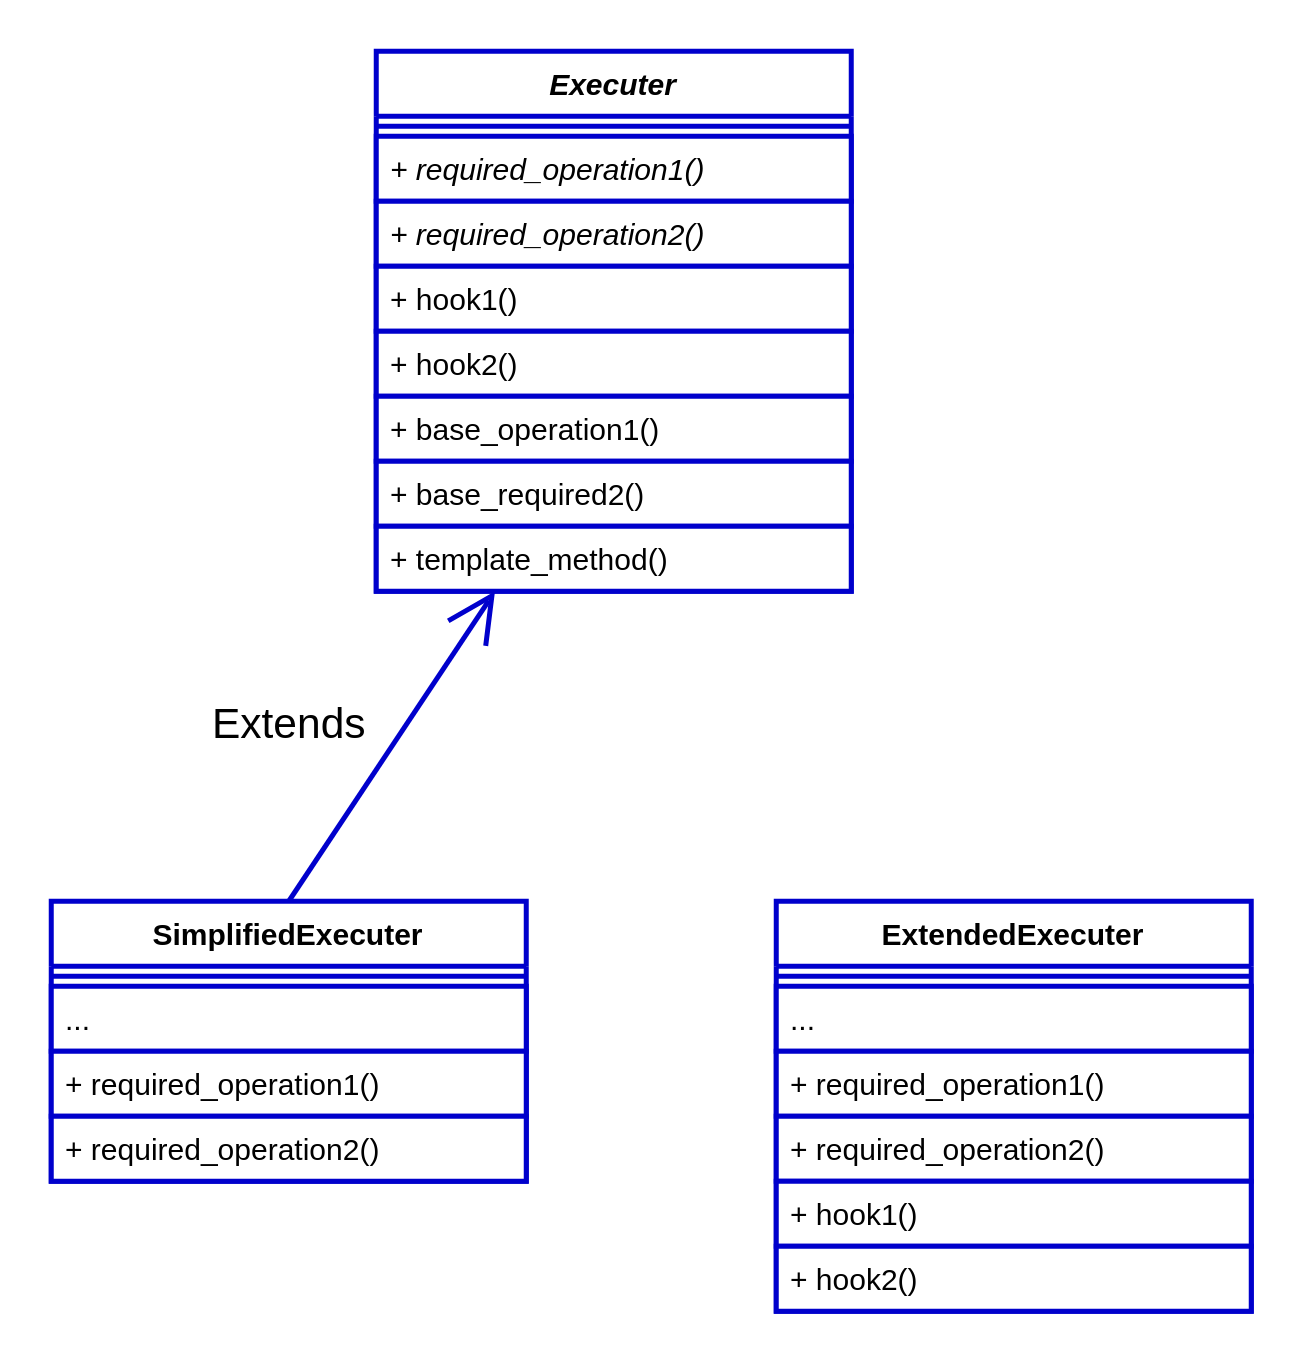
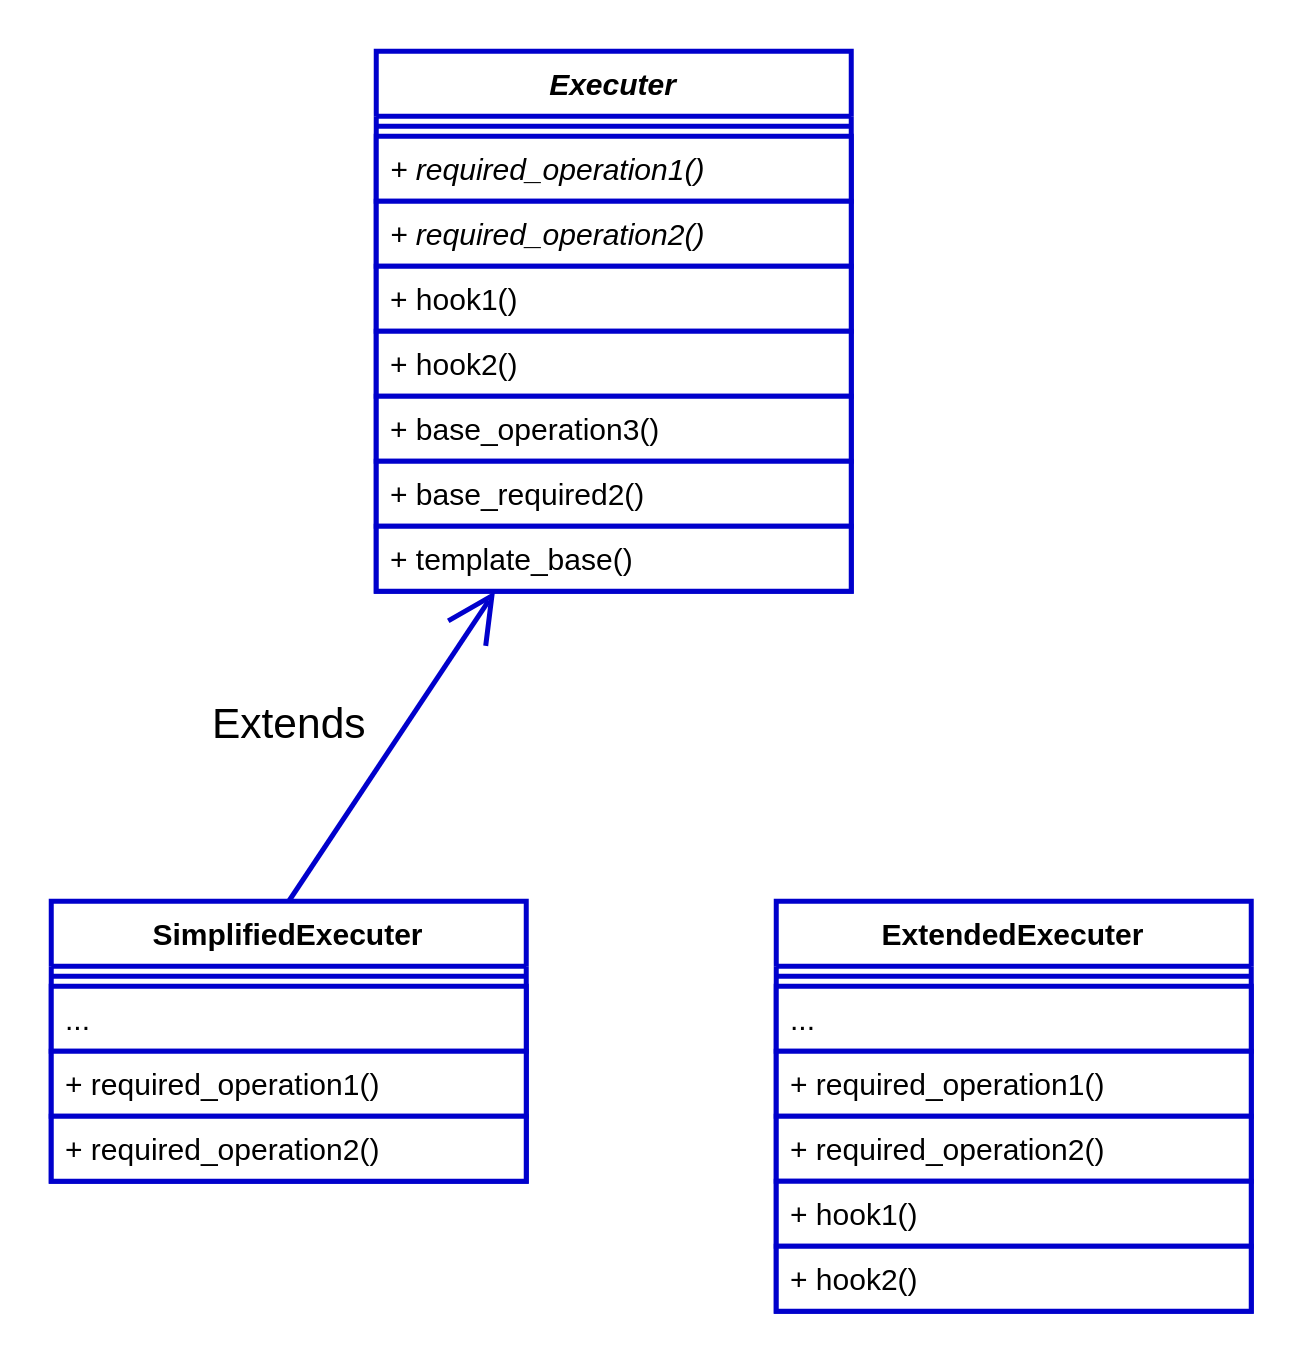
- <mxCell id="8" value="+ base_operation1()" style="text;align=left;verticalAlign=top;spacingLeft=4;spacingRight=4;overflow=hidden;rotatable=0;points=[[0,0.5],[1,0.5]];portConstraint=eastwest;fontColor=#000000;strokeColor=#0000CC;strokeWidth=2;fillColor=#FFFFFF;fontStyle=0" vertex="1" parent="2"><mxGeometry y="138" width="190" height="26" as="geometry" /></mxCell>
+ <mxCell id="8" value="+ base_operation3()" style="text;align=left;verticalAlign=top;spacingLeft=4;spacingRight=4;overflow=hidden;rotatable=0;points=[[0,0.5],[1,0.5]];portConstraint=eastwest;fontColor=#000000;strokeColor=#0000CC;strokeWidth=2;fillColor=#FFFFFF;fontStyle=0" vertex="1" parent="2"><mxGeometry y="138" width="190" height="26" as="geometry" /></mxCell>
- <mxCell id="10" value="+ template_method()" style="text;align=left;verticalAlign=top;spacingLeft=4;spacingRight=4;overflow=hidden;rotatable=0;points=[[0,0.5],[1,0.5]];portConstraint=eastwest;fontColor=#000000;strokeColor=#0000CC;strokeWidth=2;fillColor=#FFFFFF;fontStyle=0" vertex="1" parent="2"><mxGeometry y="190" width="190" height="26" as="geometry" /></mxCell>
+ <mxCell id="10" value="+ template_base()" style="text;align=left;verticalAlign=top;spacingLeft=4;spacingRight=4;overflow=hidden;rotatable=0;points=[[0,0.5],[1,0.5]];portConstraint=eastwest;fontColor=#000000;strokeColor=#0000CC;strokeWidth=2;fillColor=#FFFFFF;fontStyle=0" vertex="1" parent="2"><mxGeometry y="190" width="190" height="26" as="geometry" /></mxCell>
